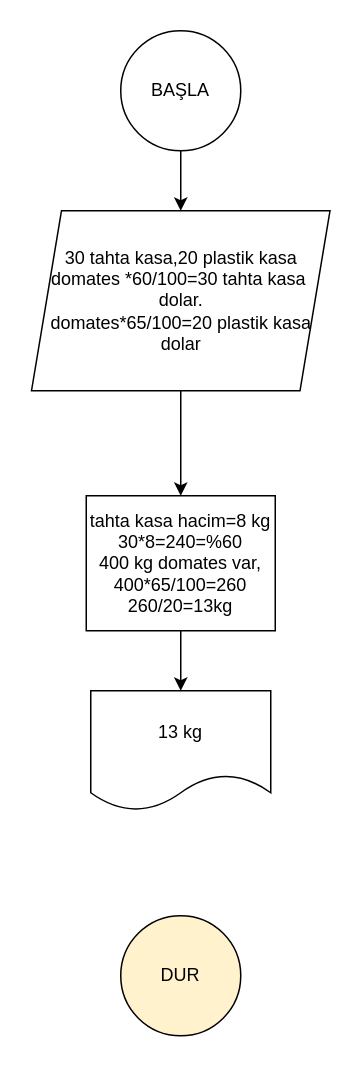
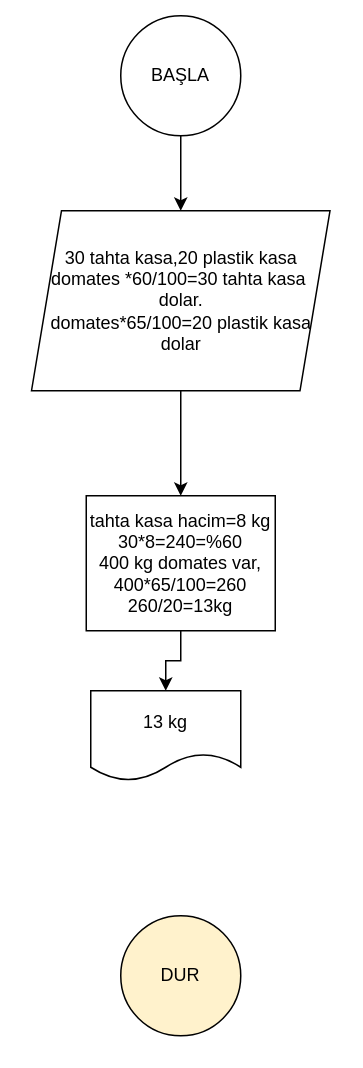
- <mxCell id="4" value="BAŞLA" style="ellipse;whiteSpace=wrap;html=1;aspect=fixed;" vertex="1" parent="1"><mxGeometry x="80" y="20" width="80" height="80" as="geometry" /></mxCell>
+ <mxCell id="4" value="BAŞLA" style="ellipse;whiteSpace=wrap;html=1;aspect=fixed;" vertex="1" parent="1"><mxGeometry x="80" y="10" width="80" height="80" as="geometry" /></mxCell>
- <mxCell id="9" value="13 kg" style="shape=document;whiteSpace=wrap;html=1;boundedLbl=1;" vertex="1" parent="1"><mxGeometry x="60" y="460" width="120" height="80" as="geometry" /></mxCell>
+ <mxCell id="9" value="13 kg" style="shape=document;whiteSpace=wrap;html=1;boundedLbl=1;" vertex="1" parent="1"><mxGeometry x="60" y="460" width="100" height="60" as="geometry" /></mxCell>
